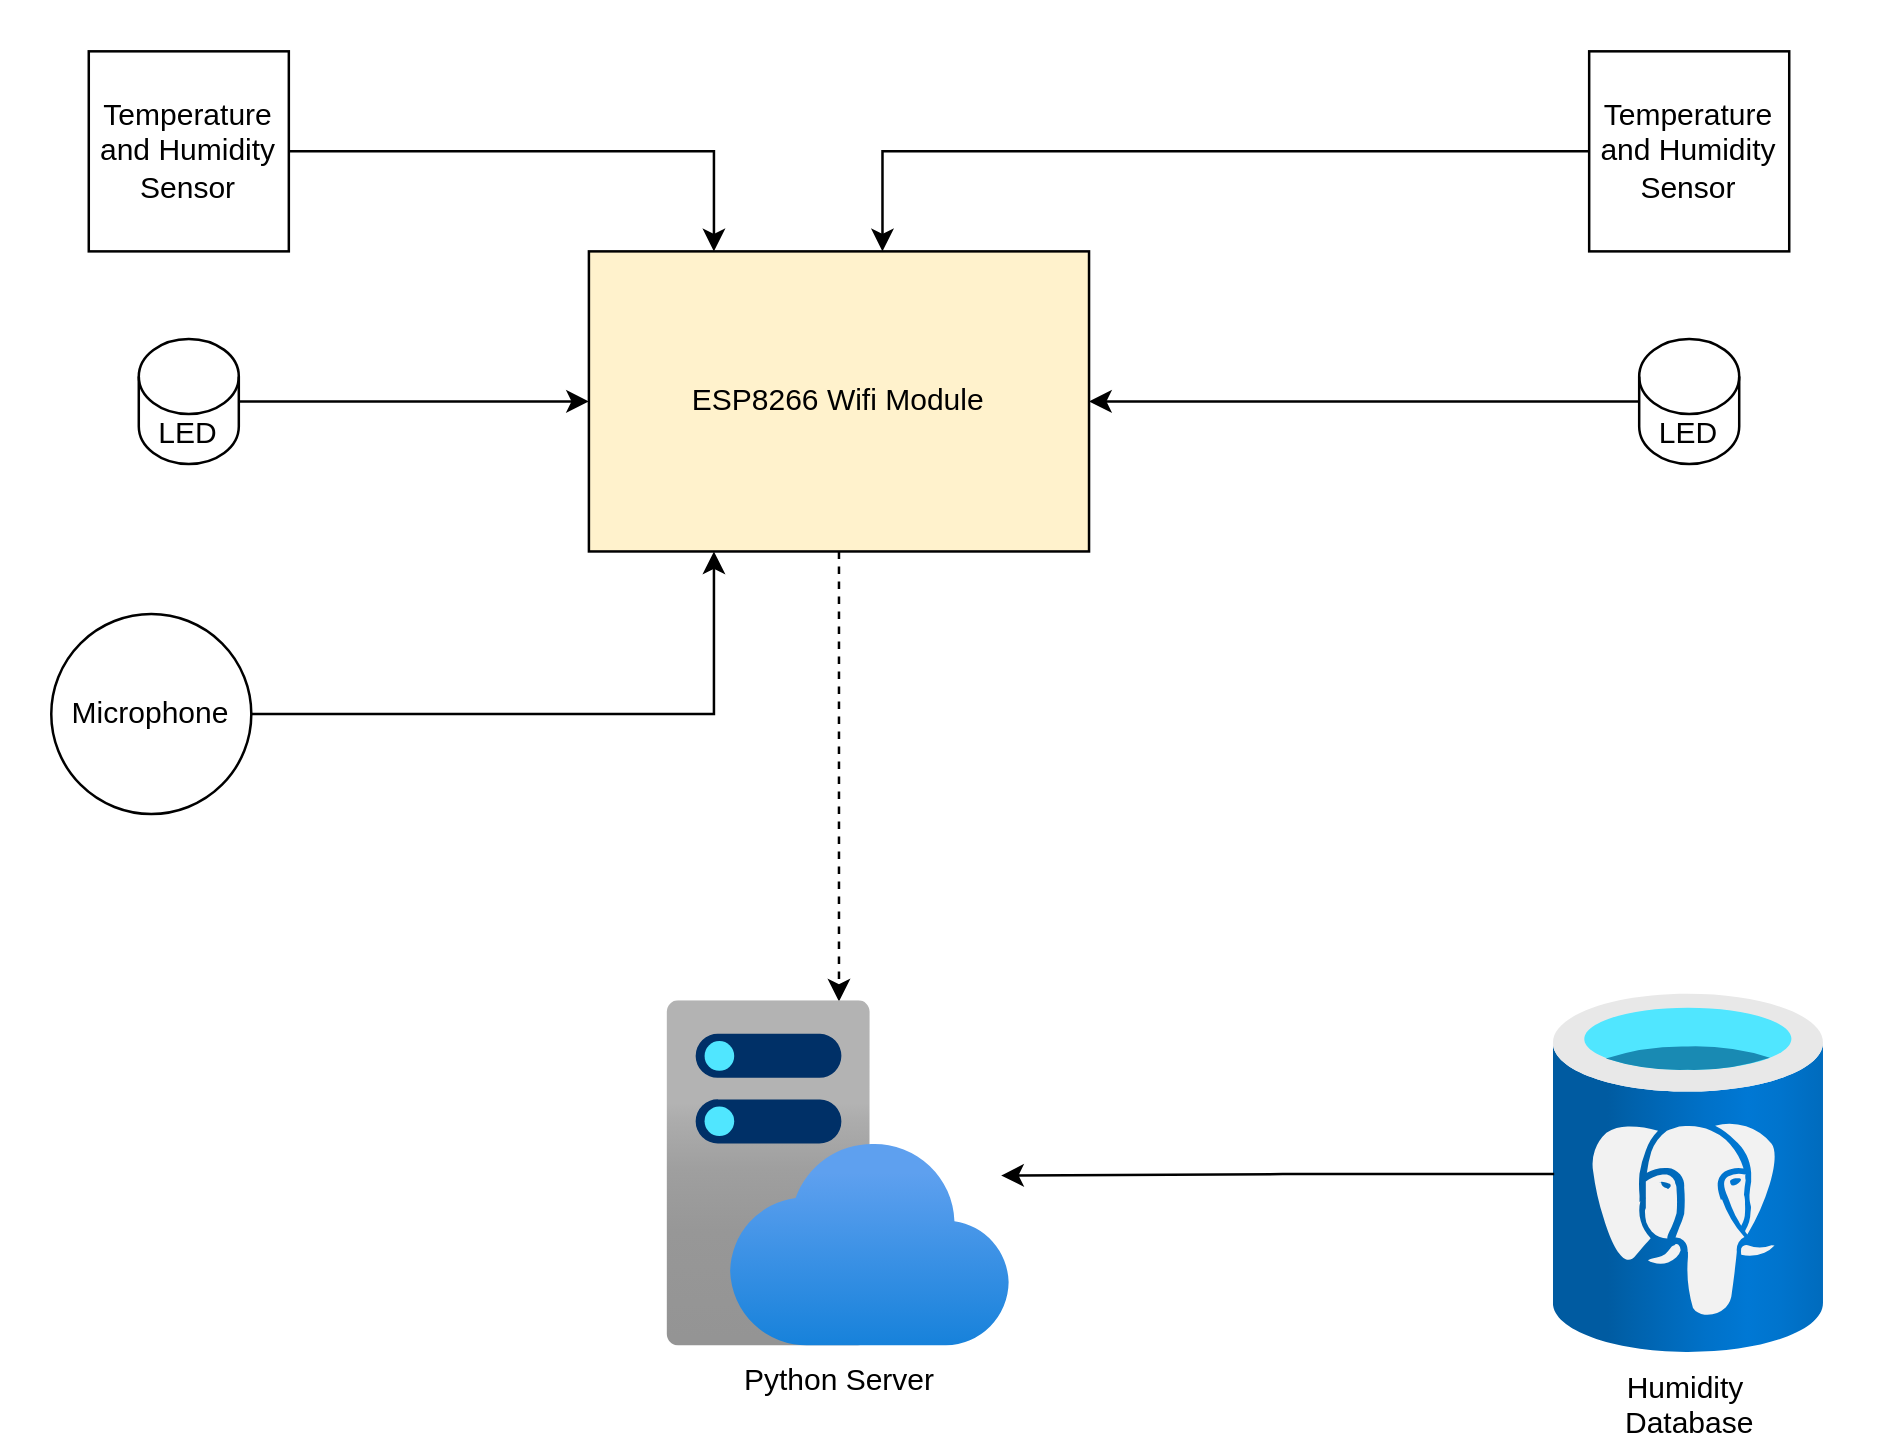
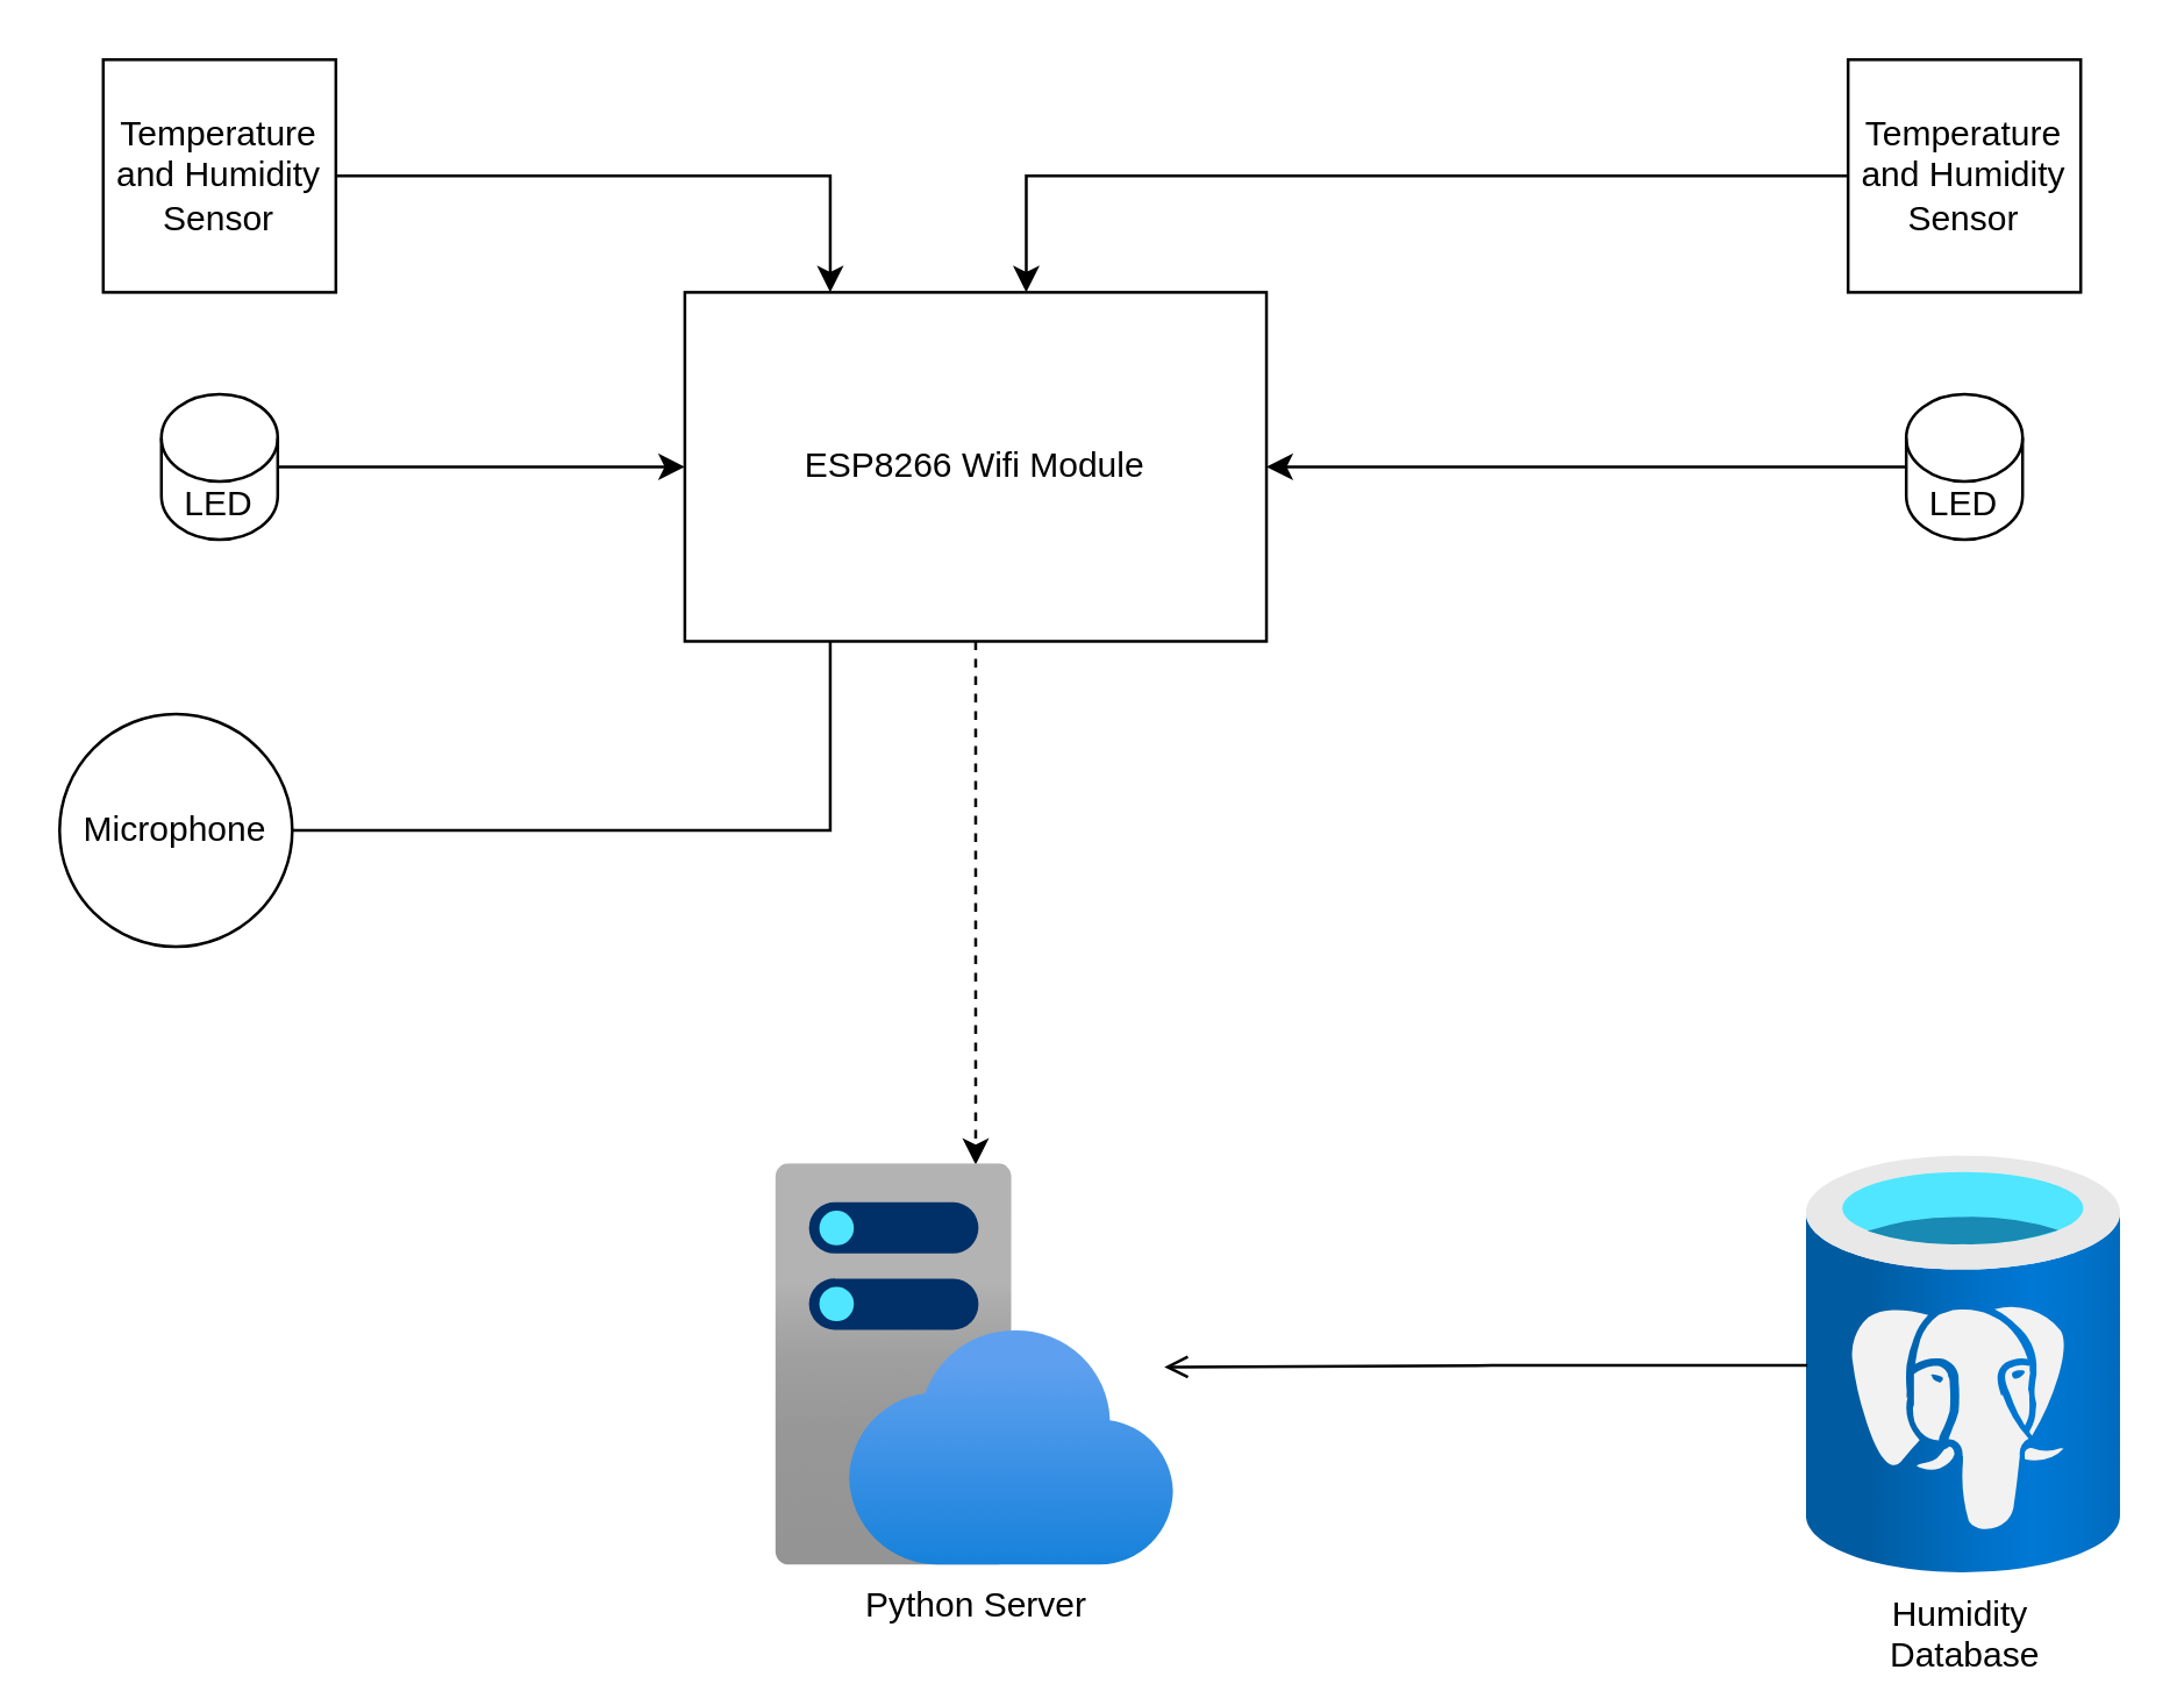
- <mxCell id="3" value="ESP8266 Wifi Module" style="rounded=0;whiteSpace=wrap;html=1;fillColor=#fff2cc;" vertex="1" parent="1"><mxGeometry x="235" y="100" width="200" height="120" as="geometry" /></mxCell>
+ <mxCell id="3" value="ESP8266 Wifi Module" style="rounded=0;whiteSpace=wrap;html=1;" vertex="1" parent="1"><mxGeometry x="235" y="100" width="200" height="120" as="geometry" /></mxCell>
- <mxCell id="4" style="edgeStyle=orthogonalEdgeStyle;rounded=0;orthogonalLoop=1;jettySize=auto;html=1;exitX=1;exitY=0.5;exitDx=0;exitDy=0;entryX=0.25;entryY=1;entryDx=0;entryDy=0;" edge="1" parent="1" source="5" target="3"><mxGeometry relative="1" as="geometry" /></mxCell>
+ <mxCell id="4" style="edgeStyle=orthogonalEdgeStyle;rounded=0;orthogonalLoop=1;jettySize=auto;html=1;exitX=1;exitY=0.5;exitDx=0;exitDy=0;entryX=0.25;entryY=1;entryDx=0;entryDy=0;endArrow=none;" edge="1" parent="1" source="5" target="3"><mxGeometry relative="1" as="geometry" /></mxCell>
- <mxCell id="16" style="edgeStyle=orthogonalEdgeStyle;rounded=0;orthogonalLoop=1;jettySize=auto;html=1;entryX=0.97;entryY=0.504;entryDx=0;entryDy=0;entryPerimeter=0;" edge="1" parent="1" source="14" target="15"><mxGeometry relative="1" as="geometry" /></mxCell>
+ <mxCell id="16" style="edgeStyle=orthogonalEdgeStyle;rounded=0;orthogonalLoop=1;jettySize=auto;html=1;entryX=0.97;entryY=0.504;entryDx=0;entryDy=0;entryPerimeter=0;endArrow=open;" edge="1" parent="1" source="14" target="15"><mxGeometry relative="1" as="geometry" /></mxCell>
